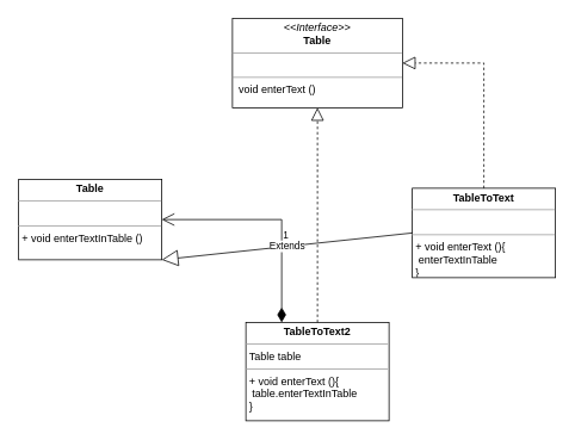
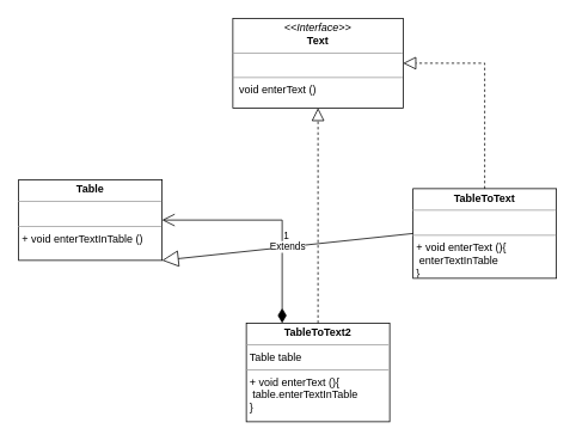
- <mxCell id="2" value="&lt;p style=&quot;margin:0px;margin-top:4px;text-align:center;&quot;&gt;&lt;i&gt;&amp;lt;&amp;lt;Interface&amp;gt;&amp;gt;&lt;/i&gt;&lt;br&gt;&lt;b&gt;Table&lt;/b&gt;&lt;/p&gt;&lt;hr size=&quot;1&quot;&gt;&lt;p style=&quot;margin:0px;margin-left:4px;&quot;&gt;&lt;br&gt;&lt;/p&gt;&lt;hr size=&quot;1&quot;&gt;&lt;p style=&quot;margin:0px;margin-left:4px;&quot;&gt;&amp;nbsp;void enterText ()&lt;/p&gt;" style="verticalAlign=top;align=left;overflow=fill;fontSize=12;fontFamily=Helvetica;html=1;" vertex="1" parent="1"><mxGeometry x="259" y="20" width="190" height="100" as="geometry" /></mxCell>
+ <mxCell id="2" value="&lt;p style=&quot;margin:0px;margin-top:4px;text-align:center;&quot;&gt;&lt;i&gt;&amp;lt;&amp;lt;Interface&amp;gt;&amp;gt;&lt;/i&gt;&lt;br&gt;&lt;b&gt;Text&lt;/b&gt;&lt;/p&gt;&lt;hr size=&quot;1&quot;&gt;&lt;p style=&quot;margin:0px;margin-left:4px;&quot;&gt;&lt;br&gt;&lt;/p&gt;&lt;hr size=&quot;1&quot;&gt;&lt;p style=&quot;margin:0px;margin-left:4px;&quot;&gt;&amp;nbsp;void enterText ()&lt;/p&gt;" style="verticalAlign=top;align=left;overflow=fill;fontSize=12;fontFamily=Helvetica;html=1;" vertex="1" parent="1"><mxGeometry x="259" y="20" width="190" height="100" as="geometry" /></mxCell>
